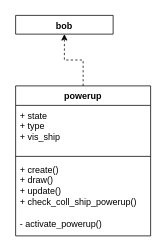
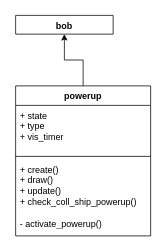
- <mxCell id="2" style="edgeStyle=orthogonalEdgeStyle;rounded=0;orthogonalLoop=1;jettySize=auto;html=1;entryX=0.5;entryY=1;entryDx=0;entryDy=0;dashed=1;" edge="1" parent="1" source="3" target="7"><mxGeometry relative="1" as="geometry" /></mxCell>
+ <mxCell id="2" style="edgeStyle=orthogonalEdgeStyle;rounded=0;orthogonalLoop=1;jettySize=auto;html=1;entryX=0.5;entryY=1;entryDx=0;entryDy=0;" edge="1" parent="1" source="3" target="7"><mxGeometry relative="1" as="geometry" /></mxCell>
- <mxCell id="4" value="+ state&lt;div&gt;+ type&lt;/div&gt;&lt;div&gt;+ vis_ship&lt;/div&gt;" style="text;strokeColor=none;fillColor=none;align=left;verticalAlign=top;spacingLeft=4;spacingRight=4;overflow=hidden;rotatable=0;points=[[0,0.5],[1,0.5]];portConstraint=eastwest;whiteSpace=wrap;html=1;" vertex="1" parent="3"><mxGeometry y="26" width="180" height="64" as="geometry" /></mxCell>
+ <mxCell id="4" value="+ state&lt;div&gt;+ type&lt;/div&gt;&lt;div&gt;+ vis_timer&lt;/div&gt;" style="text;strokeColor=none;fillColor=none;align=left;verticalAlign=top;spacingLeft=4;spacingRight=4;overflow=hidden;rotatable=0;points=[[0,0.5],[1,0.5]];portConstraint=eastwest;whiteSpace=wrap;html=1;" vertex="1" parent="3"><mxGeometry y="26" width="180" height="64" as="geometry" /></mxCell>
